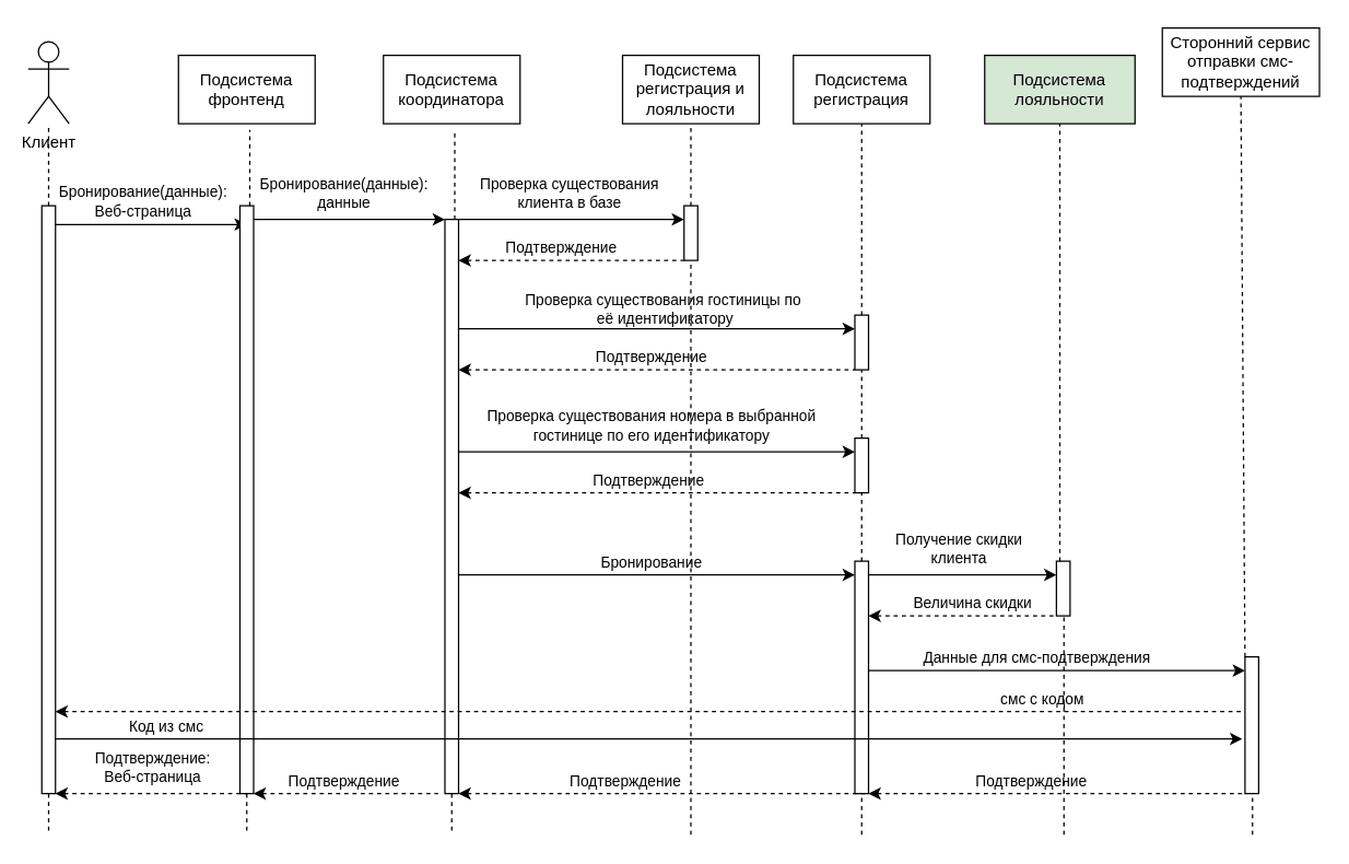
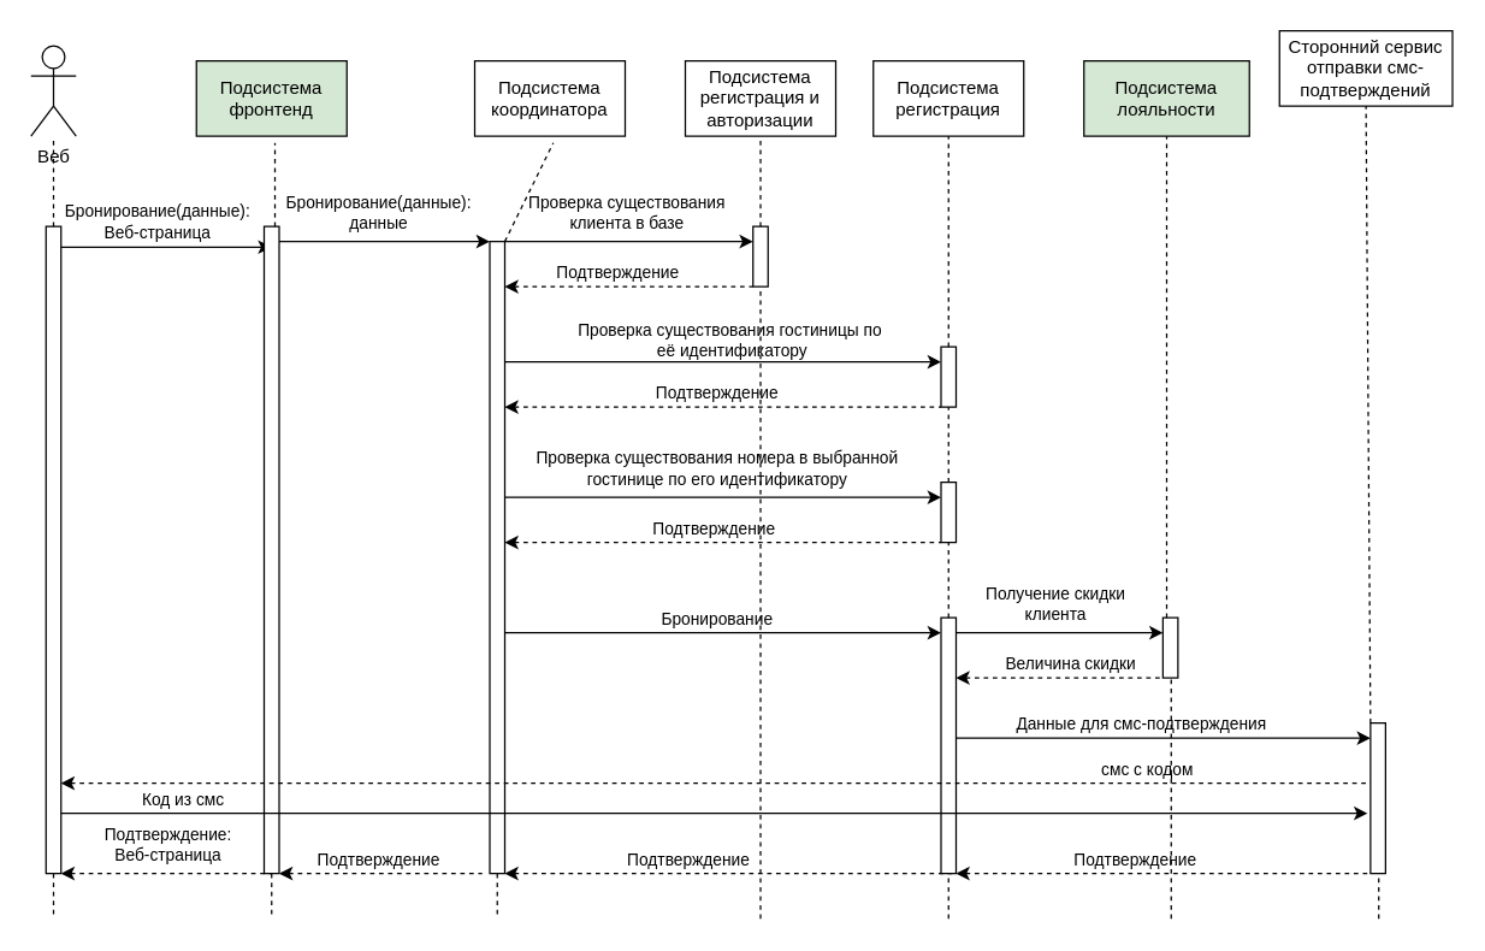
- <mxCell id="33" value="Подсистема&lt;br&gt;фронтенд" style="rounded=0;whiteSpace=wrap;html=1;" parent="1" vertex="1"><mxGeometry x="130" y="40" width="100" height="50" as="geometry" /></mxCell>
+ <mxCell id="33" value="Подсистема&lt;br&gt;фронтенд" style="rounded=0;whiteSpace=wrap;html=1;fillColor=#d5e8d4;" parent="1" vertex="1"><mxGeometry x="130" y="40" width="100" height="50" as="geometry" /></mxCell>
- <mxCell id="6" value="Подсистема&lt;br&gt;координатора" style="rounded=0;whiteSpace=wrap;html=1;" parent="1" vertex="1"><mxGeometry x="280" y="40" width="100" height="50" as="geometry" /></mxCell>
+ <mxCell id="6" value="Подсистема&lt;br&gt;координатора" style="rounded=0;whiteSpace=wrap;html=1;" parent="1" vertex="1"><mxGeometry x="315" y="40" width="100" height="50" as="geometry" /></mxCell>
- <mxCell id="8" value="Подсистема&lt;br&gt;регистрация и&lt;br&gt;лояльности" style="rounded=0;whiteSpace=wrap;html=1;" parent="1" vertex="1"><mxGeometry x="455" y="40" width="100" height="50" as="geometry" /></mxCell>
+ <mxCell id="8" value="Подсистема&lt;br&gt;регистрация и&lt;br&gt;авторизации" style="rounded=0;whiteSpace=wrap;html=1;" parent="1" vertex="1"><mxGeometry x="455" y="40" width="100" height="50" as="geometry" /></mxCell>
- <mxCell id="2" value="Клиент&lt;br&gt;" style="shape=umlActor;verticalLabelPosition=bottom;verticalAlign=top;html=1;outlineConnect=0;" parent="1" vertex="1"><mxGeometry x="20" y="30" width="30" height="60" as="geometry" /></mxCell>
+ <mxCell id="2" value="Веб&lt;br&gt;" style="shape=umlActor;verticalLabelPosition=bottom;verticalAlign=top;html=1;outlineConnect=0;" parent="1" vertex="1"><mxGeometry x="20" y="30" width="30" height="60" as="geometry" /></mxCell>
